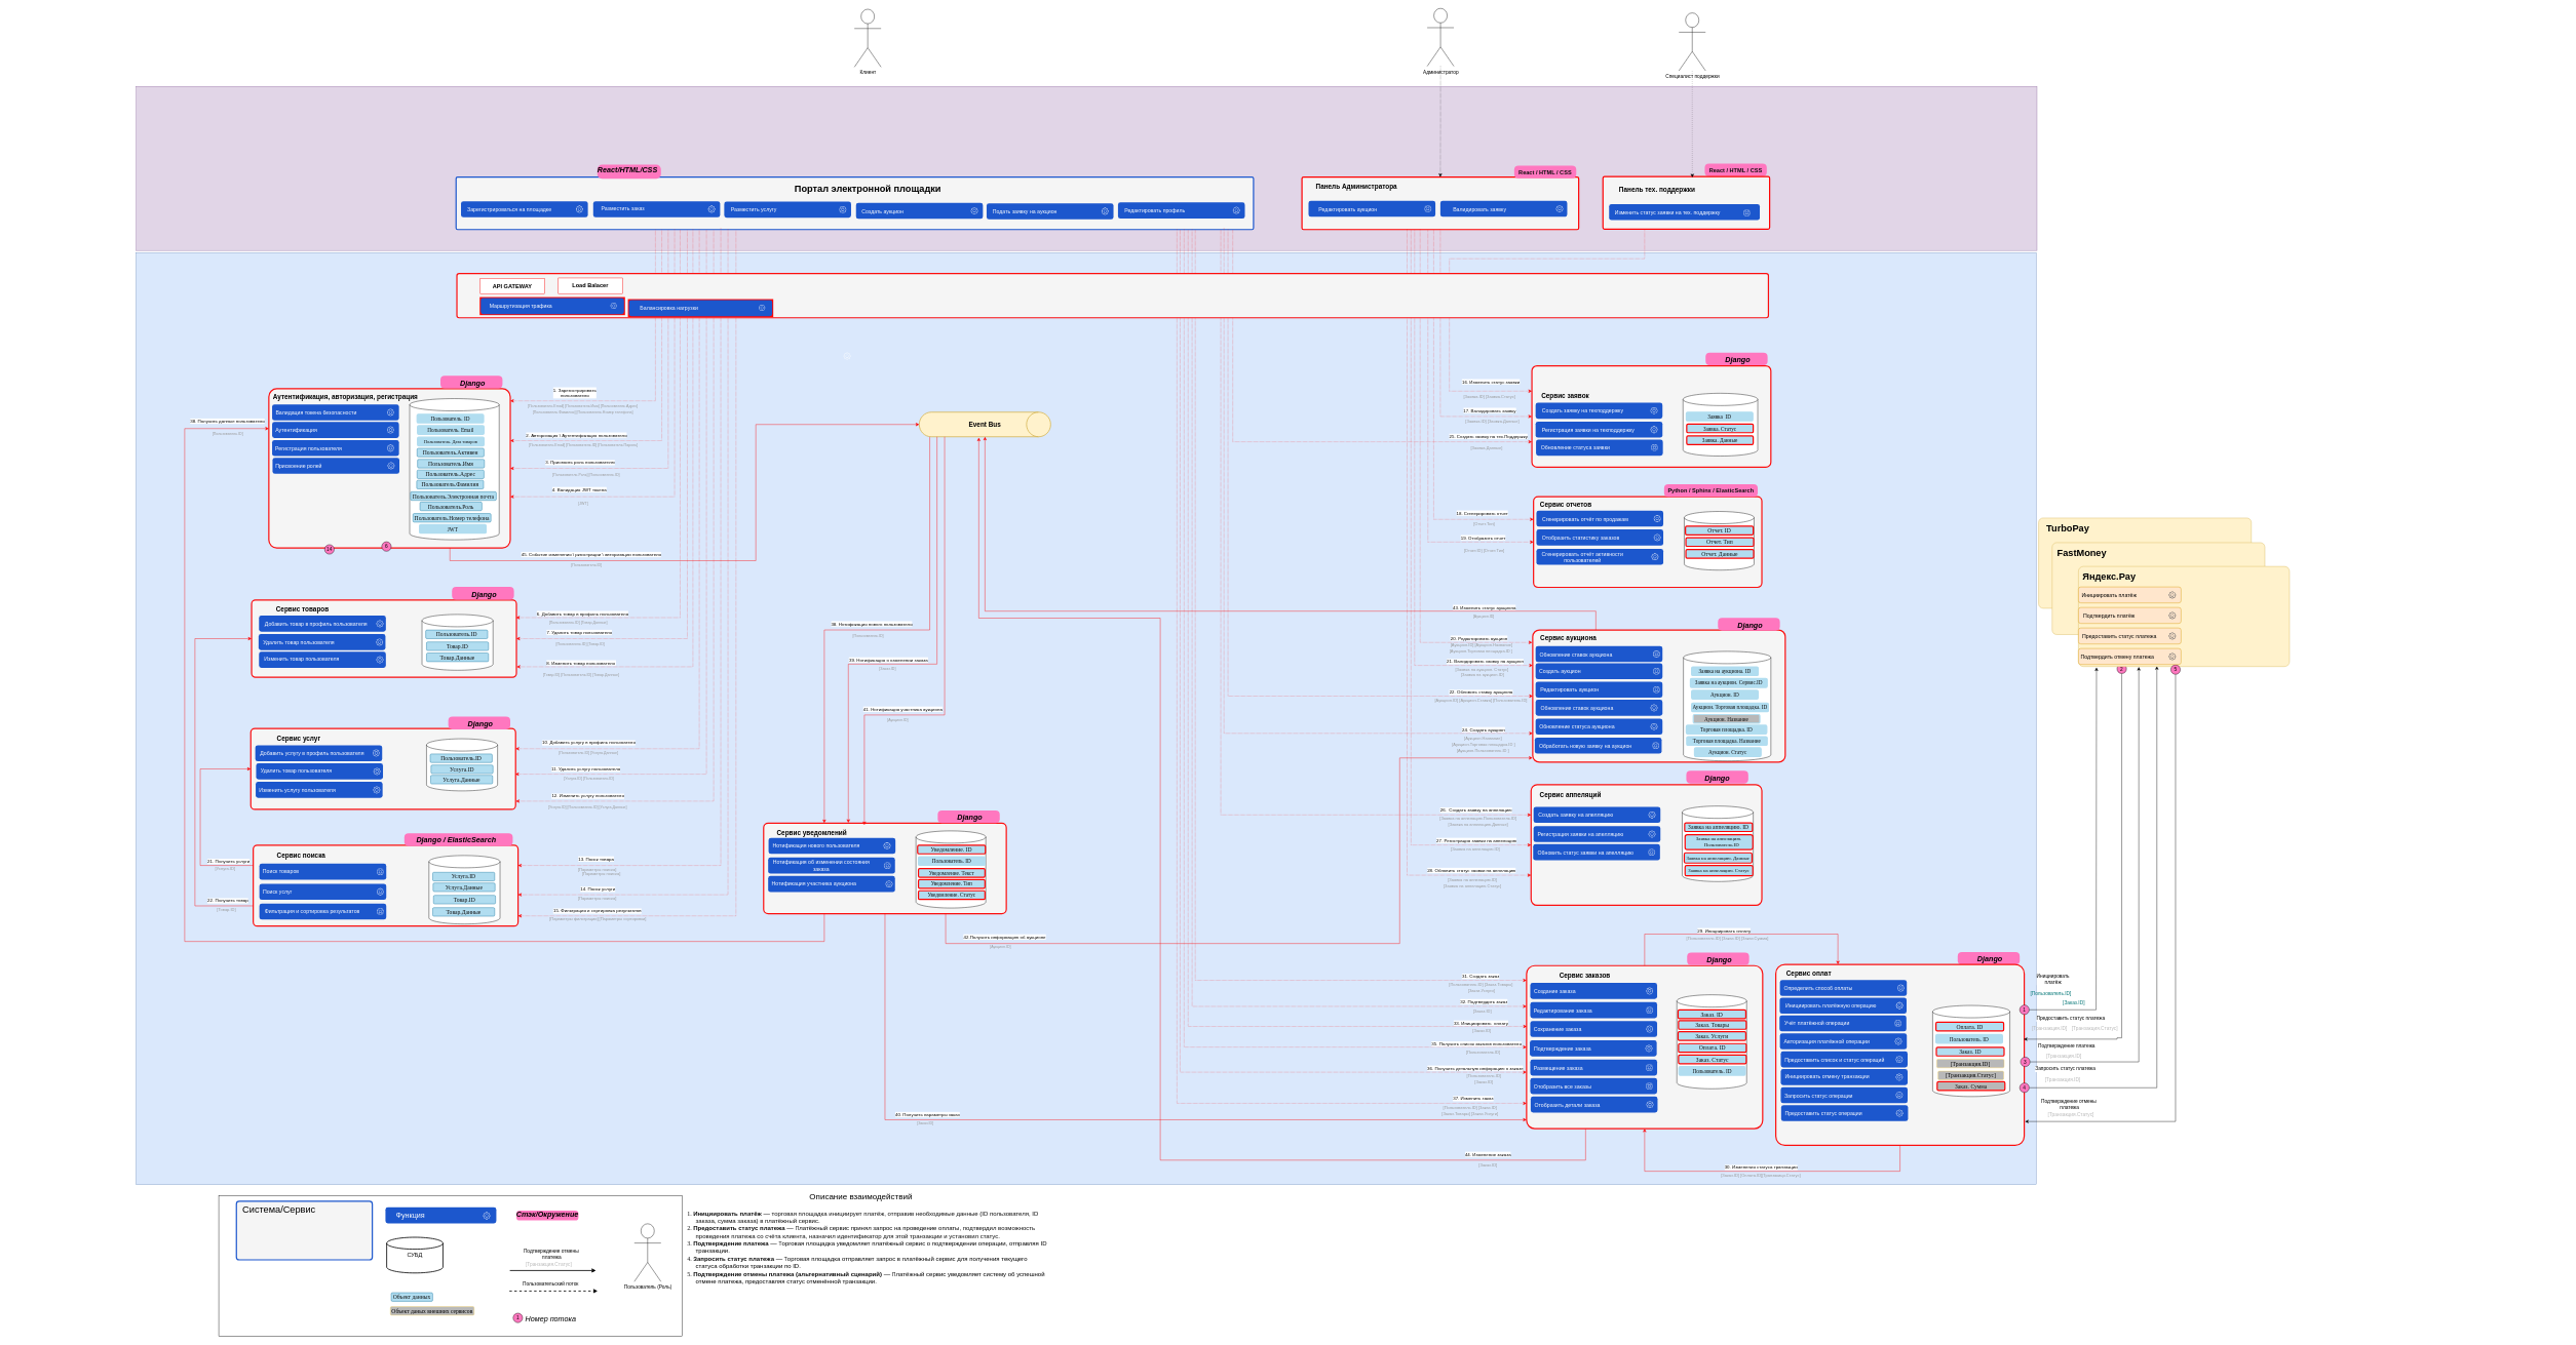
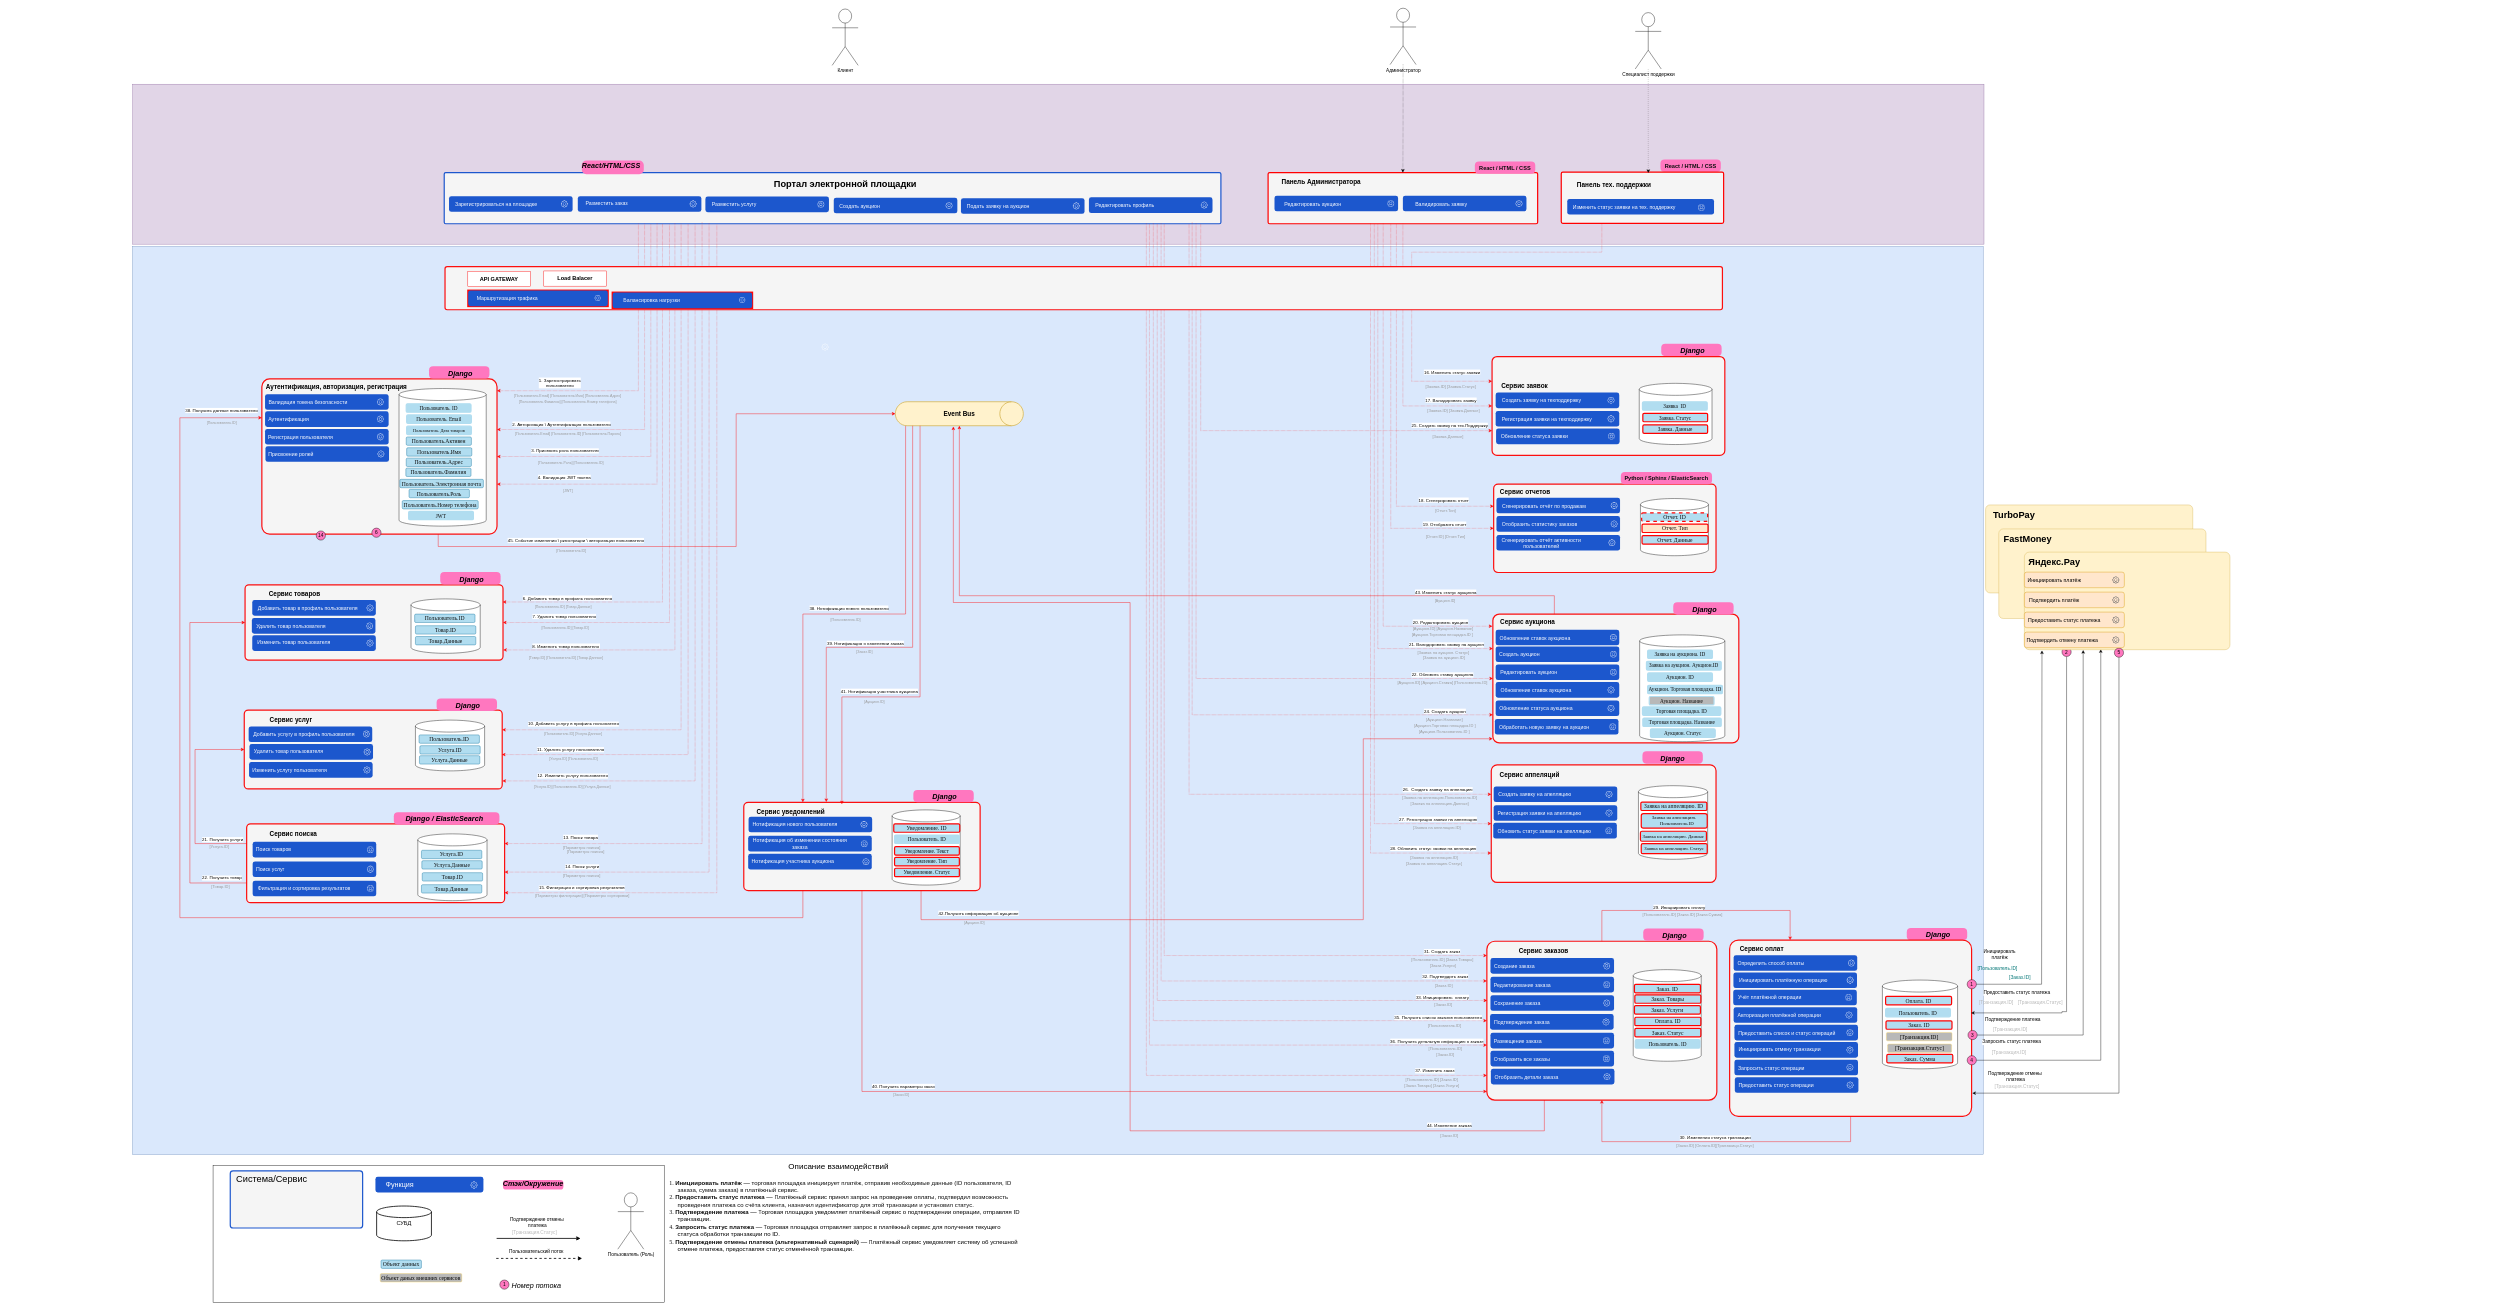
- <mxCell id="303" value="&lt;p style=&quot;margin: 0px 0px 0px 13px; text-indent: -13px; font-variant-numeric: normal; font-variant-east-asian: normal; font-variant-alternates: normal; font-kerning: auto; font-optical-sizing: auto; font-feature-settings: normal; font-variation-settings: normal; font-variant-position: normal; font-stretch: normal; font-size: 14px; line-height: normal; color: rgb(14, 14, 14); text-align: start;&quot; class=&quot;p1&quot;&gt;&lt;font face=&quot;Times New Roman&quot;&gt;Отчет. ID&lt;/font&gt;&lt;/p&gt;" style="rounded=1;whiteSpace=wrap;html=1;fillColor=#b1ddf0;strokeColor=#FF0303;strokeWidth=3;container=0;" vertex="1" parent="299"><mxGeometry x="370" y="102.5" width="165" height="21" as="geometry" /></mxCell>
+ <mxCell id="303" value="&lt;p style=&quot;margin: 0px 0px 0px 13px; text-indent: -13px; font-variant-numeric: normal; font-variant-east-asian: normal; font-variant-alternates: normal; font-kerning: auto; font-optical-sizing: auto; font-feature-settings: normal; font-variation-settings: normal; font-variant-position: normal; font-stretch: normal; font-size: 14px; line-height: normal; color: rgb(14, 14, 14); text-align: start;&quot; class=&quot;p1&quot;&gt;&lt;font face=&quot;Times New Roman&quot;&gt;Отчет. ID&lt;/font&gt;&lt;/p&gt;" style="rounded=1;whiteSpace=wrap;html=1;fillColor=#b1ddf0;strokeColor=#FF0303;strokeWidth=3;container=0;dashed=1;" vertex="1" parent="299"><mxGeometry x="370" y="102.5" width="165" height="21" as="geometry" /></mxCell>
- <mxCell id="304" value="&lt;p style=&quot;margin: 0px 0px 0px 13px; text-indent: -13px; font-variant-numeric: normal; font-variant-east-asian: normal; font-variant-alternates: normal; font-kerning: auto; font-optical-sizing: auto; font-feature-settings: normal; font-variation-settings: normal; font-variant-position: normal; font-stretch: normal; font-size: 14px; line-height: normal; color: rgb(14, 14, 14); text-align: start;&quot; class=&quot;p1&quot;&gt;&lt;font face=&quot;Times New Roman&quot;&gt;Отчет. Тип&lt;/font&gt;&lt;/p&gt;" style="rounded=1;whiteSpace=wrap;html=1;fillColor=#b1ddf0;strokeColor=#FF0303;strokeWidth=3;container=0;" vertex="1" parent="299"><mxGeometry x="371" y="130.5" width="165" height="21" as="geometry" /></mxCell>
+ <mxCell id="304" value="&lt;p style=&quot;margin: 0px 0px 0px 13px; text-indent: -13px; font-variant-numeric: normal; font-variant-east-asian: normal; font-variant-alternates: normal; font-kerning: auto; font-optical-sizing: auto; font-feature-settings: normal; font-variation-settings: normal; font-variant-position: normal; font-stretch: normal; font-size: 14px; line-height: normal; color: rgb(14, 14, 14); text-align: start;&quot; class=&quot;p1&quot;&gt;&lt;font face=&quot;Times New Roman&quot;&gt;Отчет. Тип&lt;/font&gt;&lt;/p&gt;" style="rounded=1;whiteSpace=wrap;html=1;fillColor=#ffe6cc;strokeColor=#FF0303;strokeWidth=3;container=0;" vertex="1" parent="299"><mxGeometry x="371" y="130.5" width="165" height="21" as="geometry" /></mxCell>
- <mxCell id="473" value="&lt;p style=&quot;margin: 0px 0px 0px 13px; text-indent: -13px; font-variant-numeric: normal; font-variant-east-asian: normal; font-variant-alternates: normal; font-kerning: auto; font-optical-sizing: auto; font-feature-settings: normal; font-variation-settings: normal; font-variant-position: normal; font-stretch: normal; line-height: normal; color: rgb(14, 14, 14); text-align: start;&quot; class=&quot;p1&quot;&gt;&lt;font face=&quot;Times New Roman&quot;&gt;&lt;span style=&quot;font-size: 13px;&quot;&gt;Заявка на аукцион. Сервис.ID&lt;/span&gt;&lt;/font&gt;&lt;/p&gt;" style="rounded=1;whiteSpace=wrap;html=1;fillColor=#b1ddf0;strokeColor=#B1DDF0;strokeWidth=3;container=0;" vertex="1" parent="461"><mxGeometry x="384" y="150" width="187" height="22" as="geometry" /></mxCell>
+ <mxCell id="473" value="&lt;p style=&quot;margin: 0px 0px 0px 13px; text-indent: -13px; font-variant-numeric: normal; font-variant-east-asian: normal; font-variant-alternates: normal; font-kerning: auto; font-optical-sizing: auto; font-feature-settings: normal; font-variation-settings: normal; font-variant-position: normal; font-stretch: normal; line-height: normal; color: rgb(14, 14, 14); text-align: start;&quot; class=&quot;p1&quot;&gt;&lt;font face=&quot;Times New Roman&quot;&gt;&lt;span style=&quot;font-size: 13px;&quot;&gt;Заявка на аукцион. Аукцион.ID&lt;/span&gt;&lt;/font&gt;&lt;/p&gt;" style="rounded=1;whiteSpace=wrap;html=1;fillColor=#b1ddf0;strokeColor=#B1DDF0;strokeWidth=3;container=0;" vertex="1" parent="461"><mxGeometry x="384" y="150" width="187" height="22" as="geometry" /></mxCell>
- <mxCell id="94" value="&lt;p style=&quot;margin: 0px 0px 0px 13px; text-indent: -13px; font-variant-numeric: normal; font-variant-east-asian: normal; font-variant-alternates: normal; font-kerning: auto; font-optical-sizing: auto; font-feature-settings: normal; font-variation-settings: normal; font-variant-position: normal; font-stretch: normal; font-size: 14px; line-height: normal; color: rgb(14, 14, 14); text-align: start;&quot; class=&quot;p1&quot;&gt;&lt;font face=&quot;Times New Roman&quot;&gt;Заказ. Сумма&lt;/font&gt;&lt;/p&gt;" style="rounded=1;whiteSpace=wrap;html=1;fillColor=#b8b8b8;strokeColor=#FF0303;strokeWidth=3;" vertex="1" parent="87"><mxGeometry x="11" y="186" width="165" height="21" as="geometry" /></mxCell>
+ <mxCell id="94" value="&lt;p style=&quot;margin: 0px 0px 0px 13px; text-indent: -13px; font-variant-numeric: normal; font-variant-east-asian: normal; font-variant-alternates: normal; font-kerning: auto; font-optical-sizing: auto; font-feature-settings: normal; font-variation-settings: normal; font-variant-position: normal; font-stretch: normal; font-size: 14px; line-height: normal; color: rgb(14, 14, 14); text-align: start;&quot; class=&quot;p1&quot;&gt;&lt;font face=&quot;Times New Roman&quot;&gt;Заказ. Сумма&lt;/font&gt;&lt;/p&gt;" style="rounded=1;whiteSpace=wrap;html=1;fillColor=#b1ddf0;strokeColor=#FF0303;strokeWidth=3;" vertex="1" parent="87"><mxGeometry x="11" y="186" width="165" height="21" as="geometry" /></mxCell>
